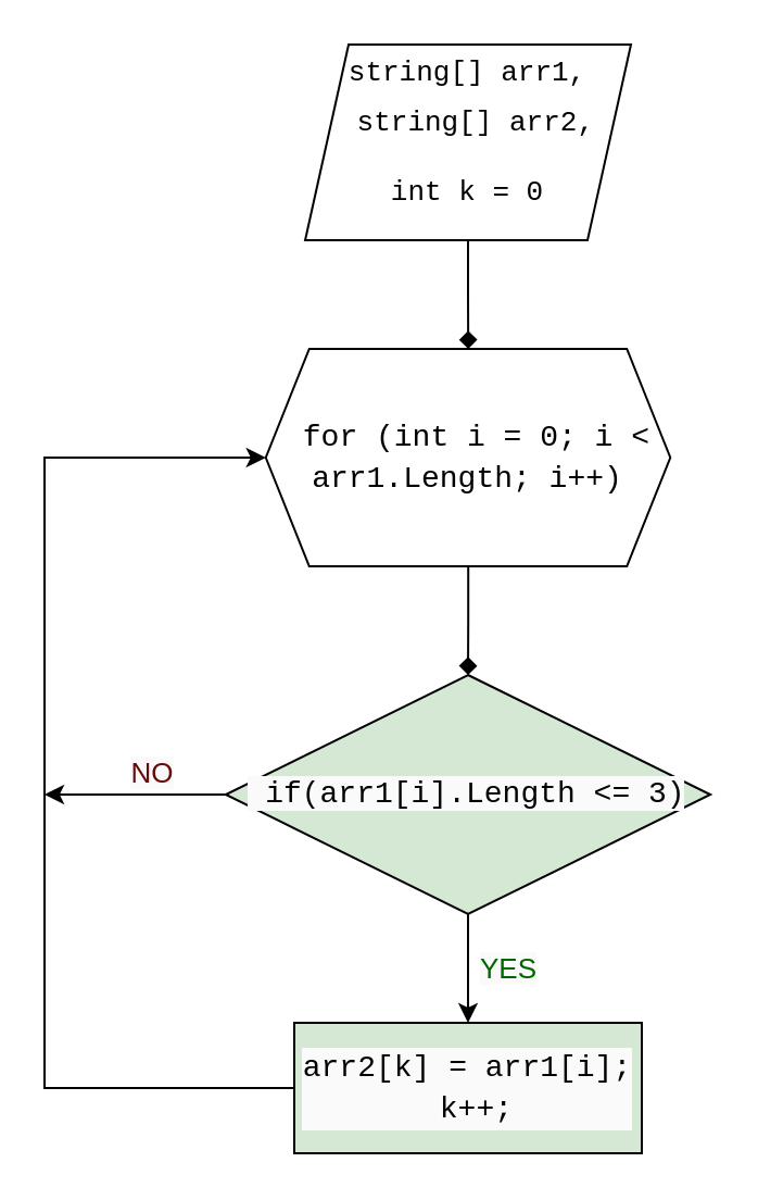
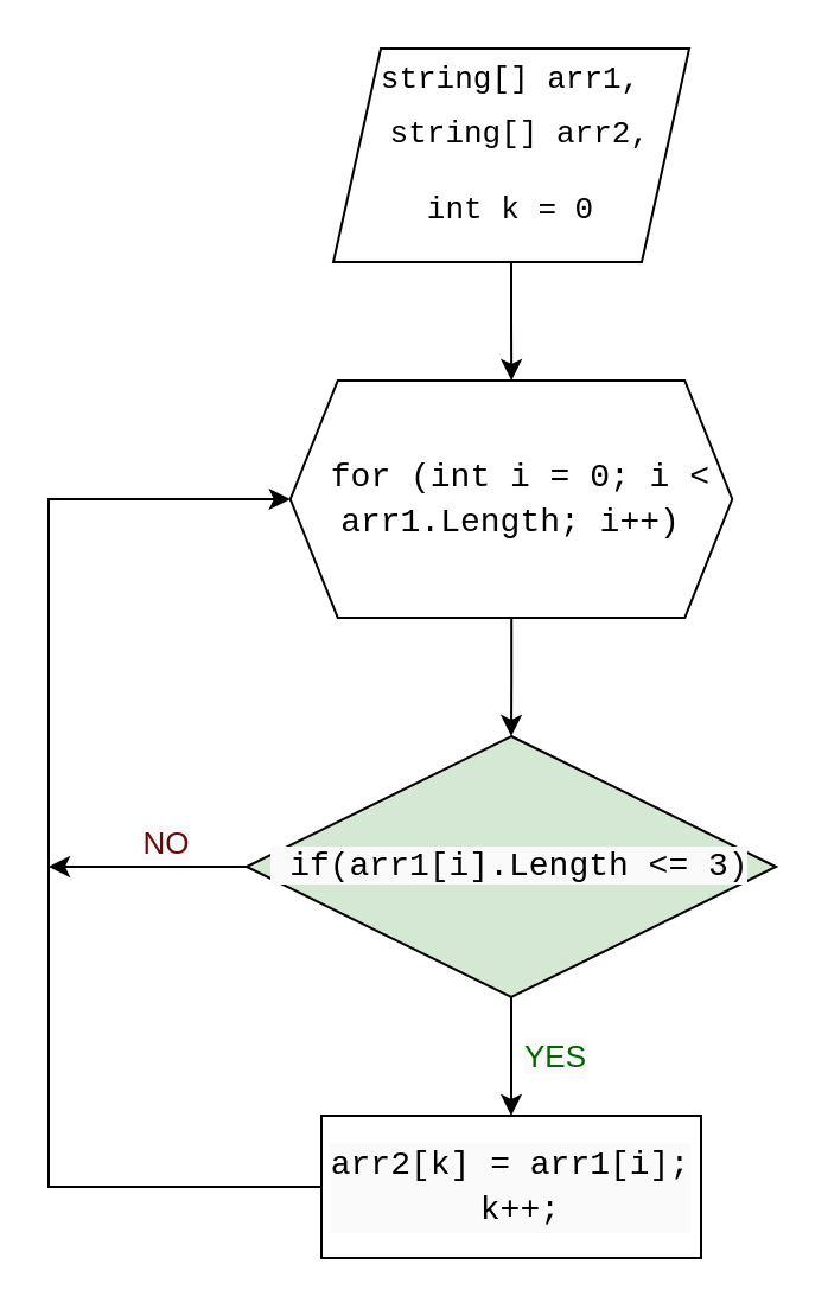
- <mxCell id="2" value="" style="edgeStyle=orthogonalEdgeStyle;rounded=0;orthogonalLoop=1;jettySize=auto;html=1;fontSize=13;fontColor=#000000;endArrow=diamond;" edge="1" parent="1" source="3" target="5"><mxGeometry relative="1" as="geometry" /></mxCell>
+ <mxCell id="2" value="" style="edgeStyle=orthogonalEdgeStyle;rounded=0;orthogonalLoop=1;jettySize=auto;html=1;fontSize=13;fontColor=#000000;" edge="1" parent="1" source="3" target="5"><mxGeometry relative="1" as="geometry" /></mxCell>
- <mxCell id="4" value="" style="edgeStyle=orthogonalEdgeStyle;rounded=0;orthogonalLoop=1;jettySize=auto;html=1;fontSize=13;fontColor=#000000;endArrow=diamond;" edge="1" parent="1" source="5" target="8"><mxGeometry relative="1" as="geometry" /></mxCell>
+ <mxCell id="4" value="" style="edgeStyle=orthogonalEdgeStyle;rounded=0;orthogonalLoop=1;jettySize=auto;html=1;fontSize=13;fontColor=#000000;" edge="1" parent="1" source="5" target="8"><mxGeometry relative="1" as="geometry" /></mxCell>
- <mxCell id="10" value="&lt;div style=&quot;font-family: Consolas, &amp;quot;Courier New&amp;quot;, monospace; font-size: 14px; line-height: 19px;&quot;&gt;&lt;div style=&quot;line-height: 19px;&quot;&gt;&lt;div style=&quot;&quot;&gt;&lt;span style=&quot;background-color: rgb(250, 250, 250);&quot;&gt;arr2[k] = arr1[i];&lt;/span&gt;&lt;/div&gt;&lt;div style=&quot;&quot;&gt;&lt;span style=&quot;background-color: rgb(250, 250, 250);&quot;&gt;&amp;nbsp;k++;&lt;/span&gt;&lt;/div&gt;&lt;/div&gt;&lt;/div&gt;" style="rounded=0;whiteSpace=wrap;html=1;labelBackgroundColor=#FAFAFA;fontSize=13;fontColor=#000000;fillColor=#d5e8d4;" vertex="1" parent="1"><mxGeometry x="135" y="470" width="160" height="60" as="geometry" /></mxCell>
+ <mxCell id="10" value="&lt;div style=&quot;font-family: Consolas, &amp;quot;Courier New&amp;quot;, monospace; font-size: 14px; line-height: 19px;&quot;&gt;&lt;div style=&quot;line-height: 19px;&quot;&gt;&lt;div style=&quot;&quot;&gt;&lt;span style=&quot;background-color: rgb(250, 250, 250);&quot;&gt;arr2[k] = arr1[i];&lt;/span&gt;&lt;/div&gt;&lt;div style=&quot;&quot;&gt;&lt;span style=&quot;background-color: rgb(250, 250, 250);&quot;&gt;&amp;nbsp;k++;&lt;/span&gt;&lt;/div&gt;&lt;/div&gt;&lt;/div&gt;" style="rounded=0;whiteSpace=wrap;html=1;labelBackgroundColor=#FAFAFA;fontSize=13;fontColor=#000000;" vertex="1" parent="1"><mxGeometry x="135" y="470" width="160" height="60" as="geometry" /></mxCell>
